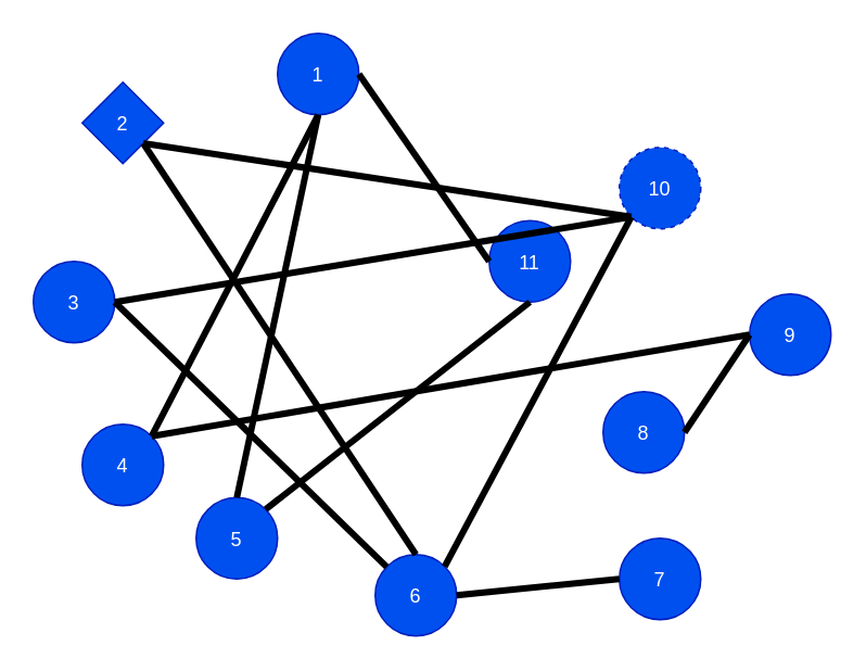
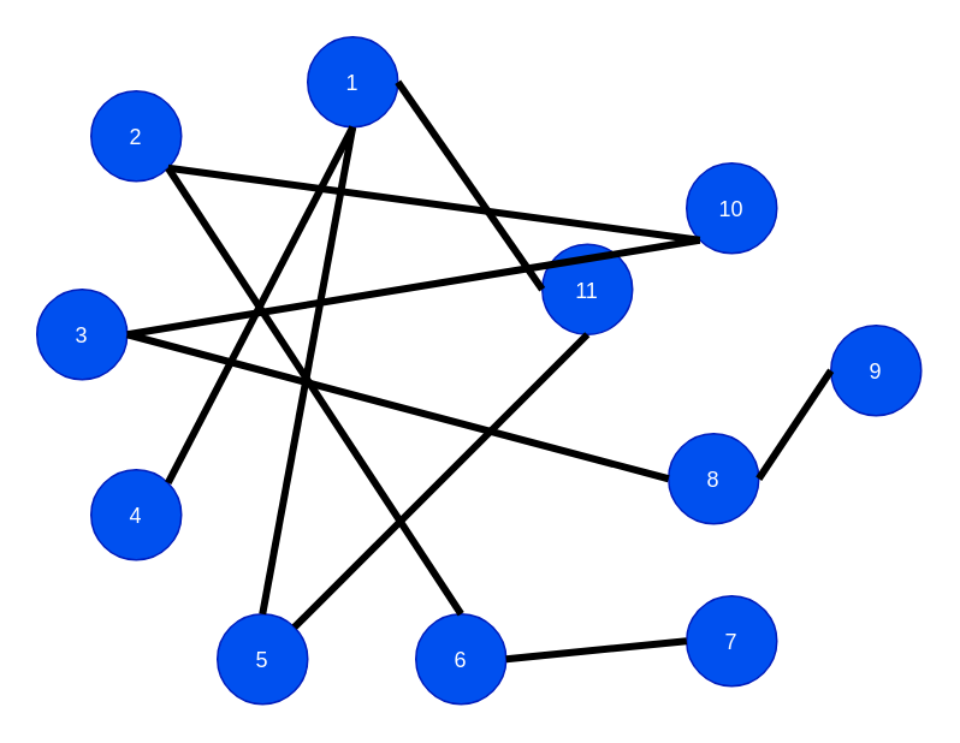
- <mxCell id="8" value="2" style="rhombus;aspect=fixed;fillColor=#0050ef;fontColor=#ffffff;strokeColor=#001DBC;" vertex="1" parent="1"><mxGeometry x="50" y="50" width="50" height="50" as="geometry" /></mxCell>
+ <mxCell id="8" value="2" style="ellipse;aspect=fixed;fillColor=#0050ef;fontColor=#ffffff;strokeColor=#001DBC;" vertex="1" parent="1"><mxGeometry x="50" y="50" width="50" height="50" as="geometry" /></mxCell>
- <mxCell id="10" value="10" style="ellipse;aspect=fixed;fillColor=#0050ef;fontColor=#ffffff;strokeColor=#001DBC;dashed=1;" vertex="1" parent="1"><mxGeometry x="380" y="90" width="50" height="50" as="geometry" /></mxCell>
+ <mxCell id="10" value="10" style="ellipse;aspect=fixed;fillColor=#0050ef;fontColor=#ffffff;strokeColor=#001DBC;" vertex="1" parent="1"><mxGeometry x="380" y="90" width="50" height="50" as="geometry" /></mxCell>
- <mxCell id="20" value="" style="endArrow=none;rounded=0;strokeWidth=4;exitX=1;exitY=0;exitDx=0;exitDy=0;entryX=0;entryY=0.5;entryDx=0;entryDy=0;" edge="1" parent="1" source="2" target="11"><mxGeometry width="50" height="50" relative="1" as="geometry"><mxPoint x="235" y="110" as="sourcePoint" /><mxPoint x="185" y="380" as="targetPoint" /></mxGeometry></mxCell>
- <mxCell id="19" value="" style="endArrow=none;rounded=0;strokeWidth=4;exitX=0;exitY=1;exitDx=0;exitDy=0;entryX=1;entryY=0;entryDx=0;entryDy=0;" edge="1" parent="1" source="10" target="5"><mxGeometry width="50" height="50" relative="1" as="geometry"><mxPoint x="225" y="100" as="sourcePoint" /><mxPoint x="175" y="370" as="targetPoint" /></mxGeometry></mxCell>
- <mxCell id="13" value="" style="endArrow=none;rounded=0;strokeWidth=4;exitX=1;exitY=0.5;exitDx=0;exitDy=0;" edge="1" parent="1" source="12" target="5"><mxGeometry width="50" height="50" relative="1" as="geometry"><mxPoint x="200" y="300" as="sourcePoint" /><mxPoint x="240" y="230" as="targetPoint" /></mxGeometry></mxCell>
+ <mxCell id="13" value="" style="endArrow=none;rounded=0;strokeWidth=4;exitX=1;exitY=0.5;exitDx=0;exitDy=0;entryX=0;entryY=0.5;entryDx=0;entryDy=0;" edge="1" parent="1" source="12" target="4"><mxGeometry width="50" height="50" relative="1" as="geometry"><mxPoint x="200" y="300" as="sourcePoint" /><mxPoint x="240" y="230" as="targetPoint" /></mxGeometry></mxCell>
- <mxCell id="3" value="5" style="ellipse;aspect=fixed;fillColor=#0050ef;fontColor=#ffffff;strokeColor=#001DBC;" parent="1" vertex="1"><mxGeometry x="120" y="305" width="50" height="50" as="geometry" /></mxCell>
+ <mxCell id="3" value="5" style="ellipse;aspect=fixed;fillColor=#0050ef;fontColor=#ffffff;strokeColor=#001DBC;" parent="1" vertex="1"><mxGeometry x="120" y="340" width="50" height="50" as="geometry" /></mxCell>
